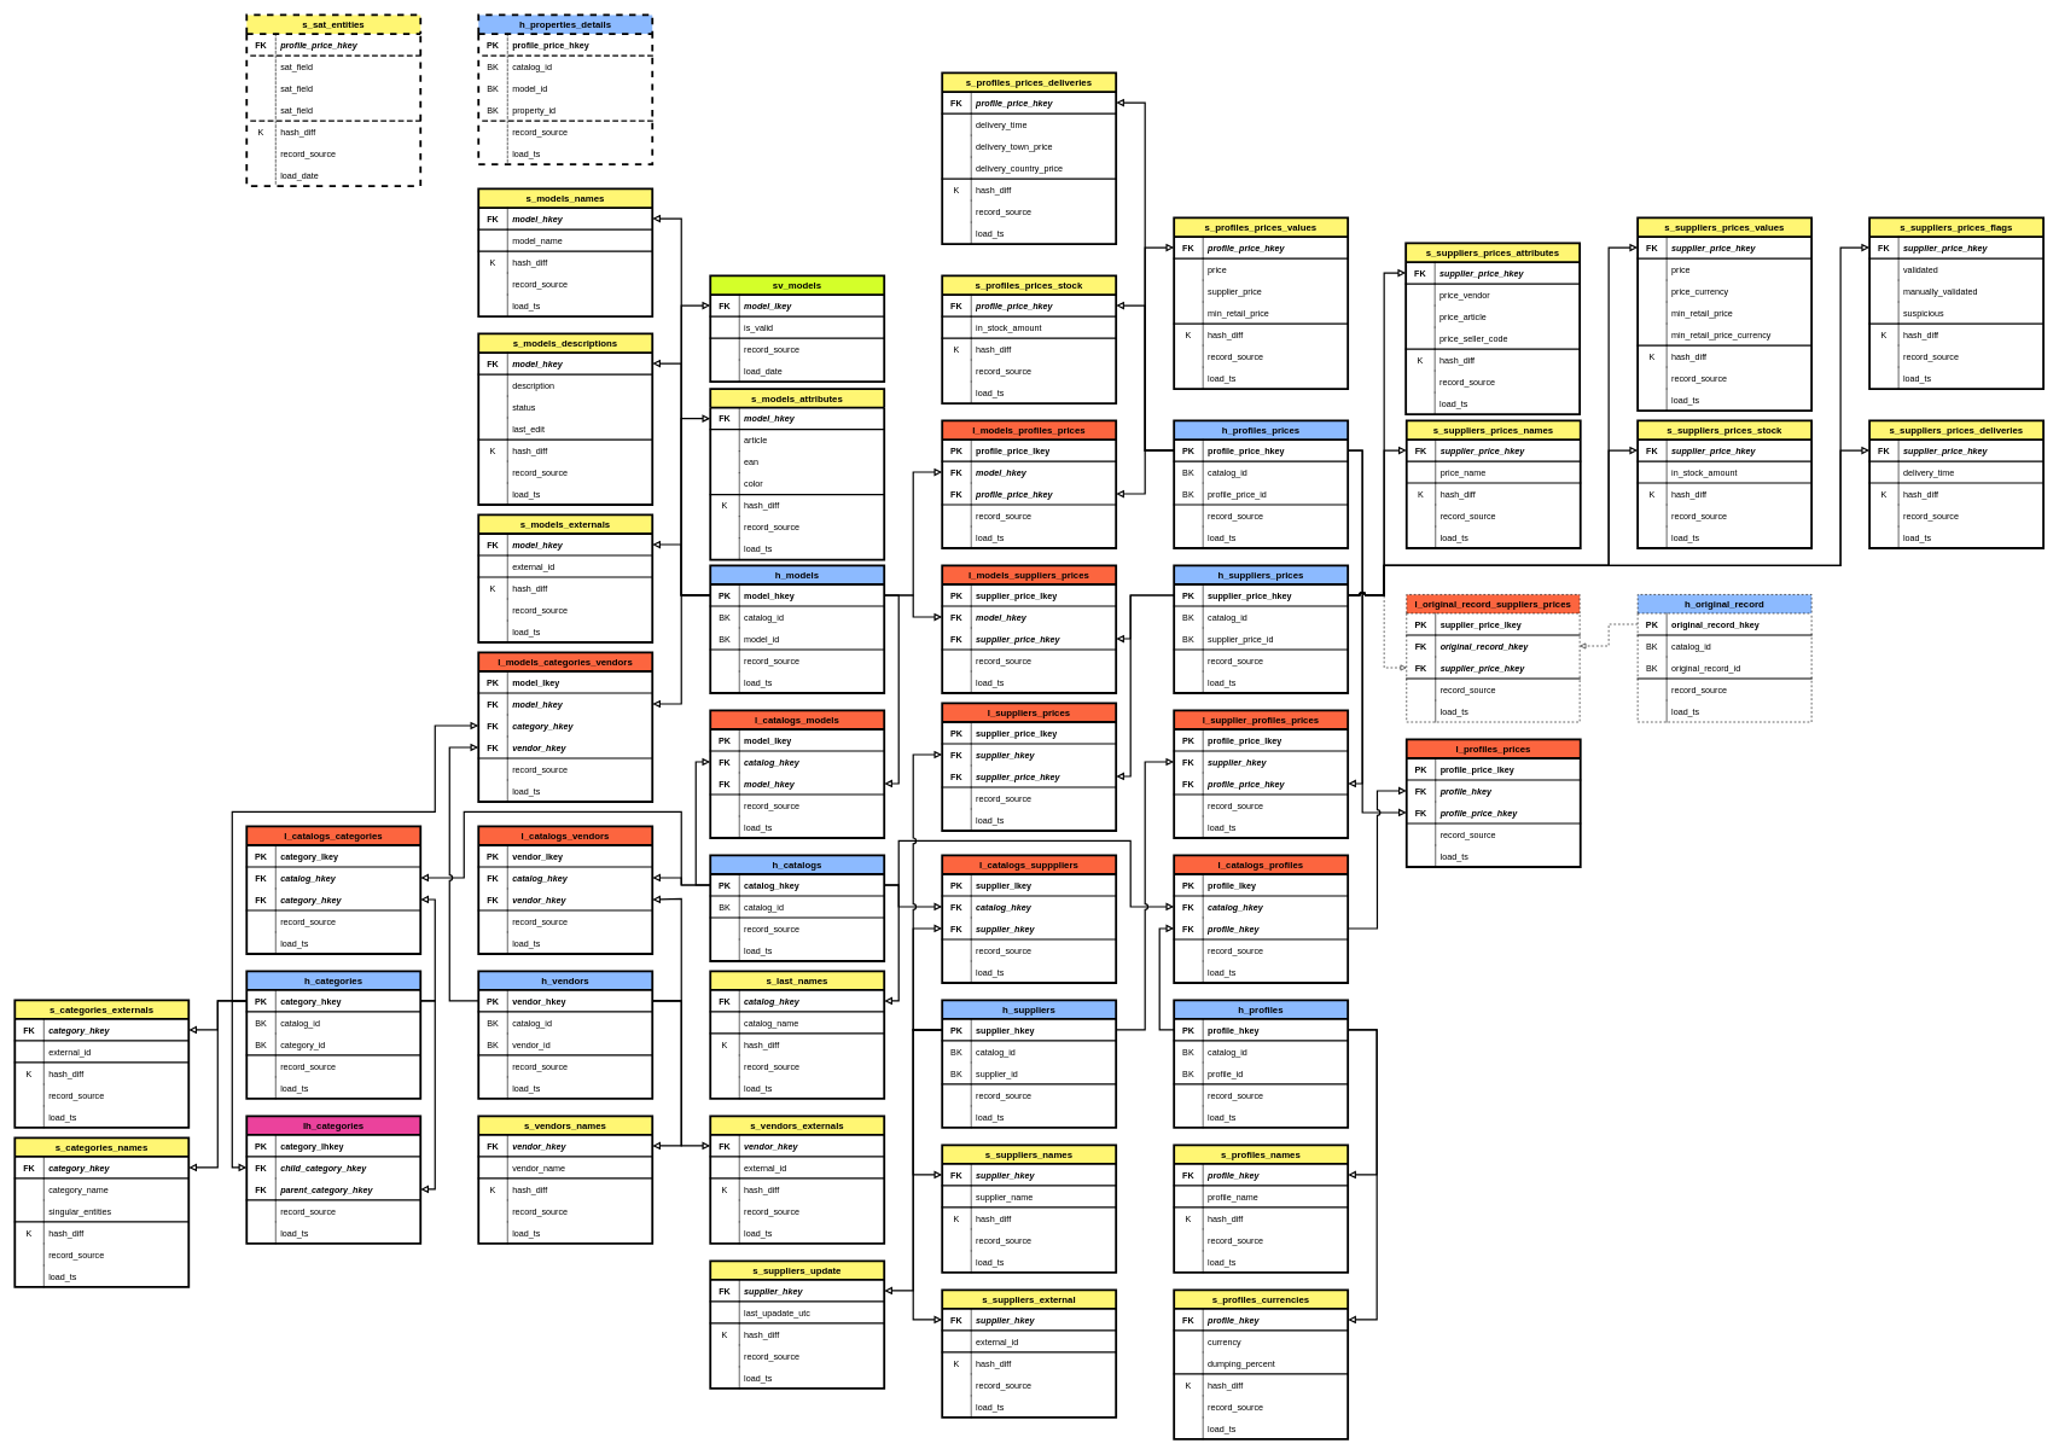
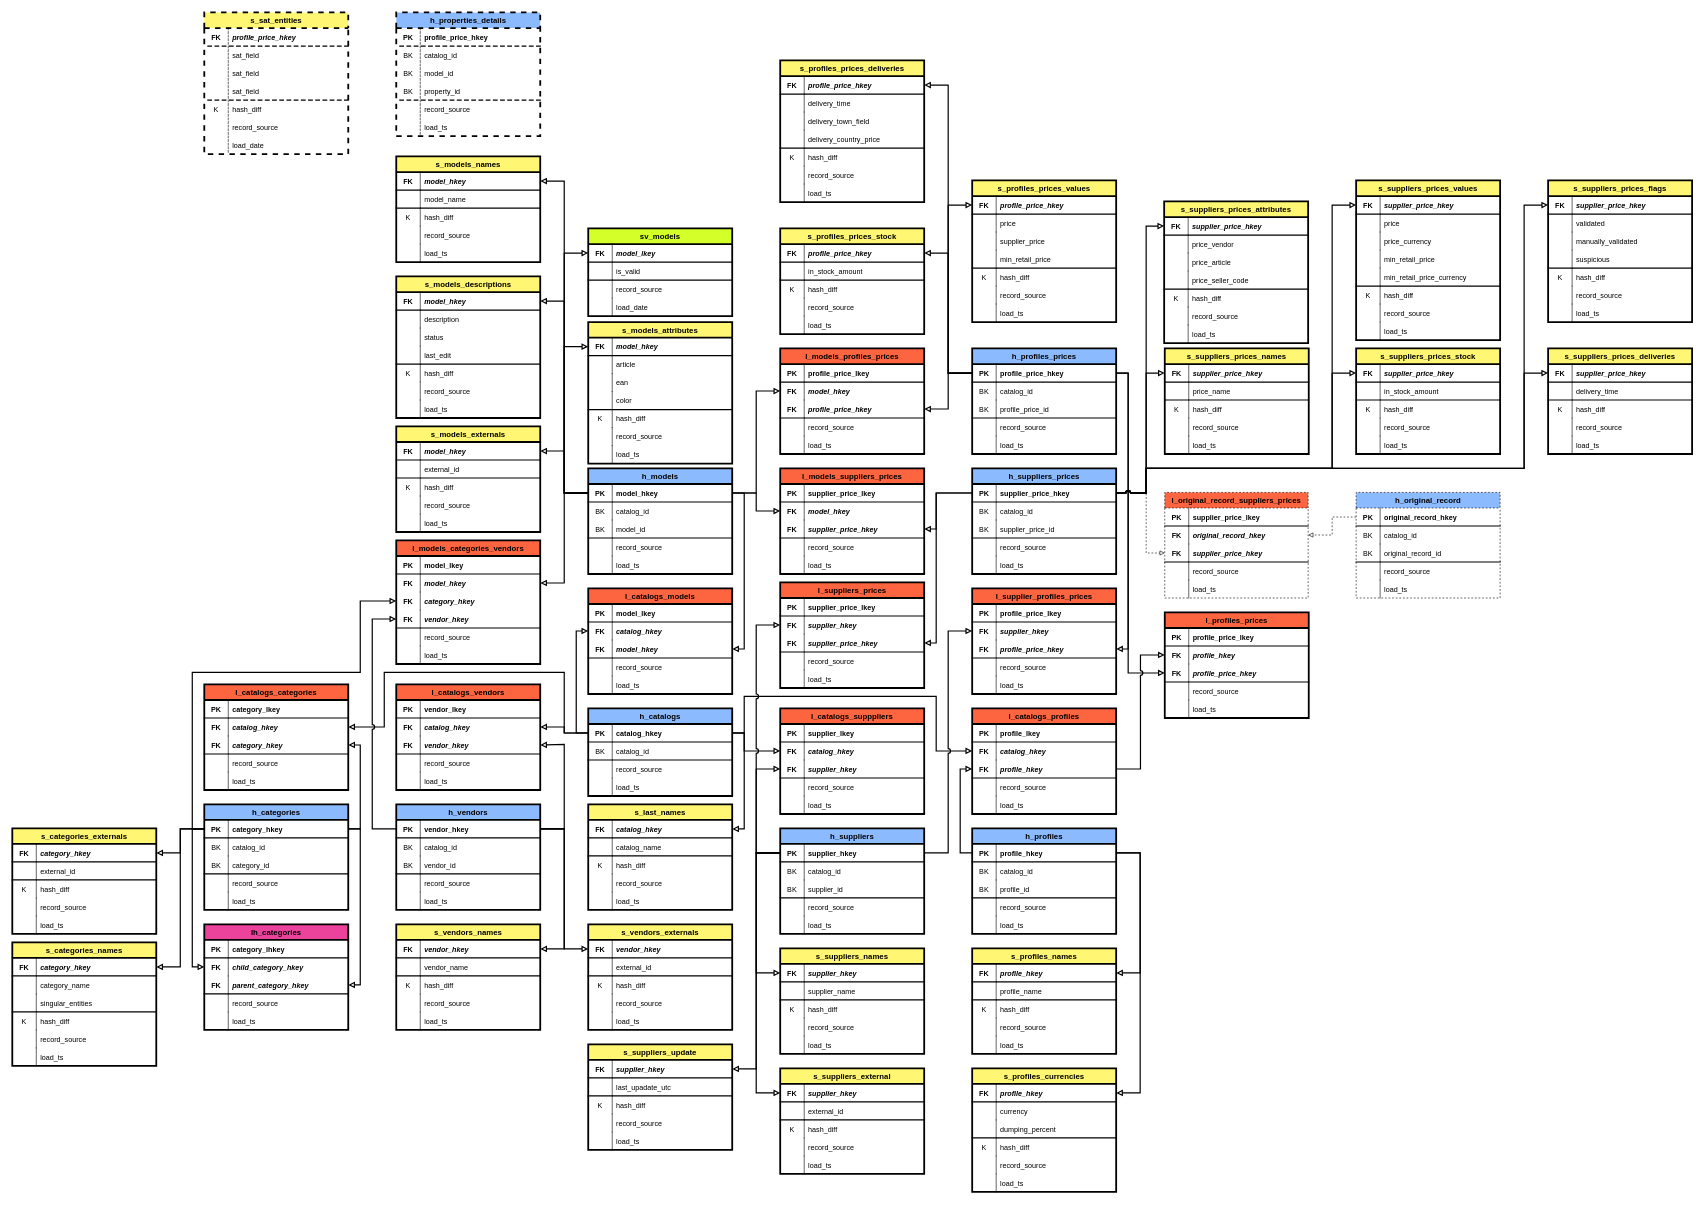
- <mxCell id="360" value="delivery_town_price" style="shape=partialRectangle;top=0;left=0;right=0;bottom=0;align=left;verticalAlign=middle;fillColor=none;spacingLeft=45;spacingRight=4;overflow=hidden;rotatable=0;points=[[0,0.5],[1,0.5]];portConstraint=eastwest;dropTarget=0;fontStyle=0;fontSize=12;fontColor=#000000;strokeColor=#000000;strokeWidth=2;" parent="355" vertex="1"><mxGeometry y="86" width="240" height="30" as="geometry" /></mxCell>
+ <mxCell id="360" value="delivery_town_field" style="shape=partialRectangle;top=0;left=0;right=0;bottom=0;align=left;verticalAlign=middle;fillColor=none;spacingLeft=45;spacingRight=4;overflow=hidden;rotatable=0;points=[[0,0.5],[1,0.5]];portConstraint=eastwest;dropTarget=0;fontStyle=0;fontSize=12;fontColor=#000000;strokeColor=#000000;strokeWidth=2;" parent="355" vertex="1"><mxGeometry y="86" width="240" height="30" as="geometry" /></mxCell>
